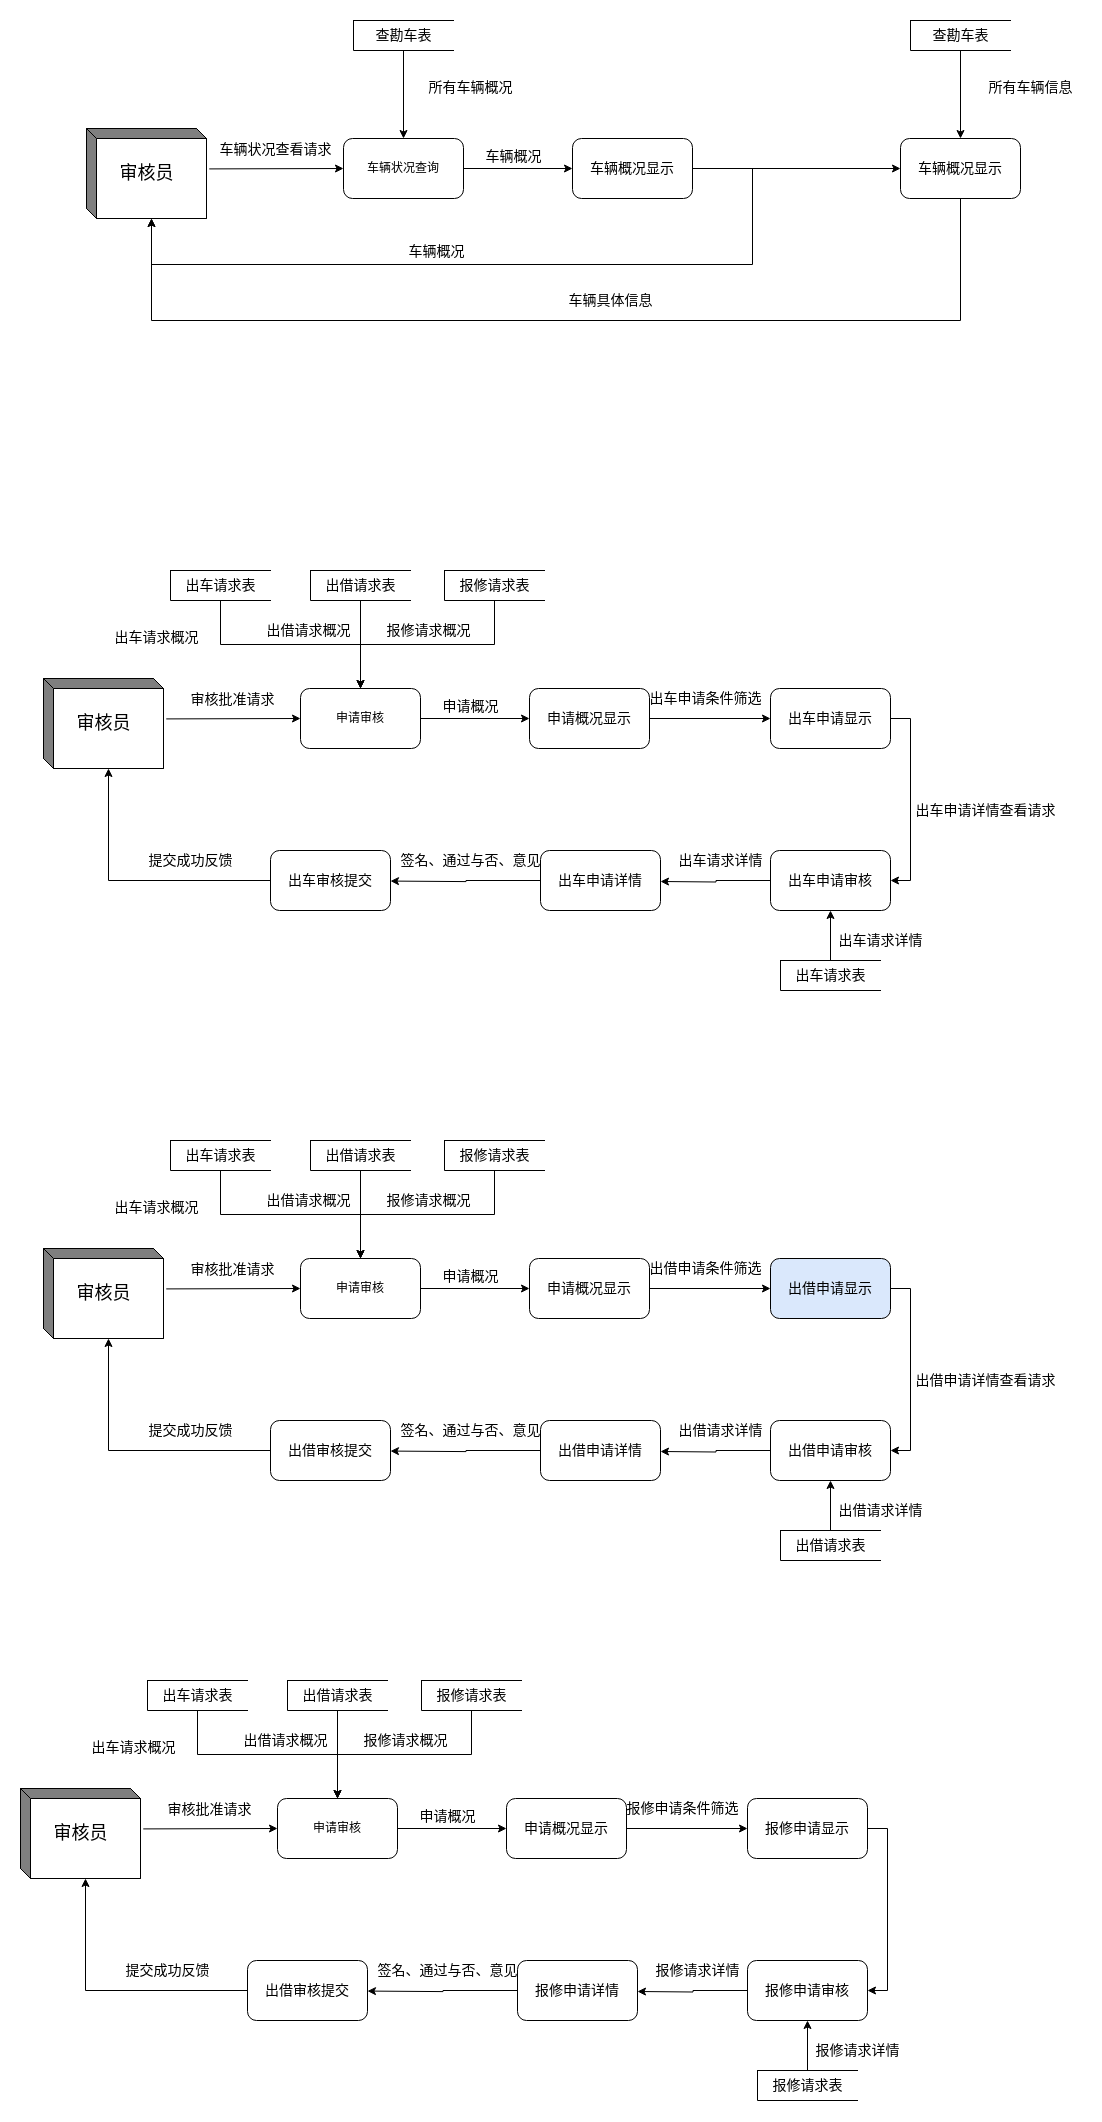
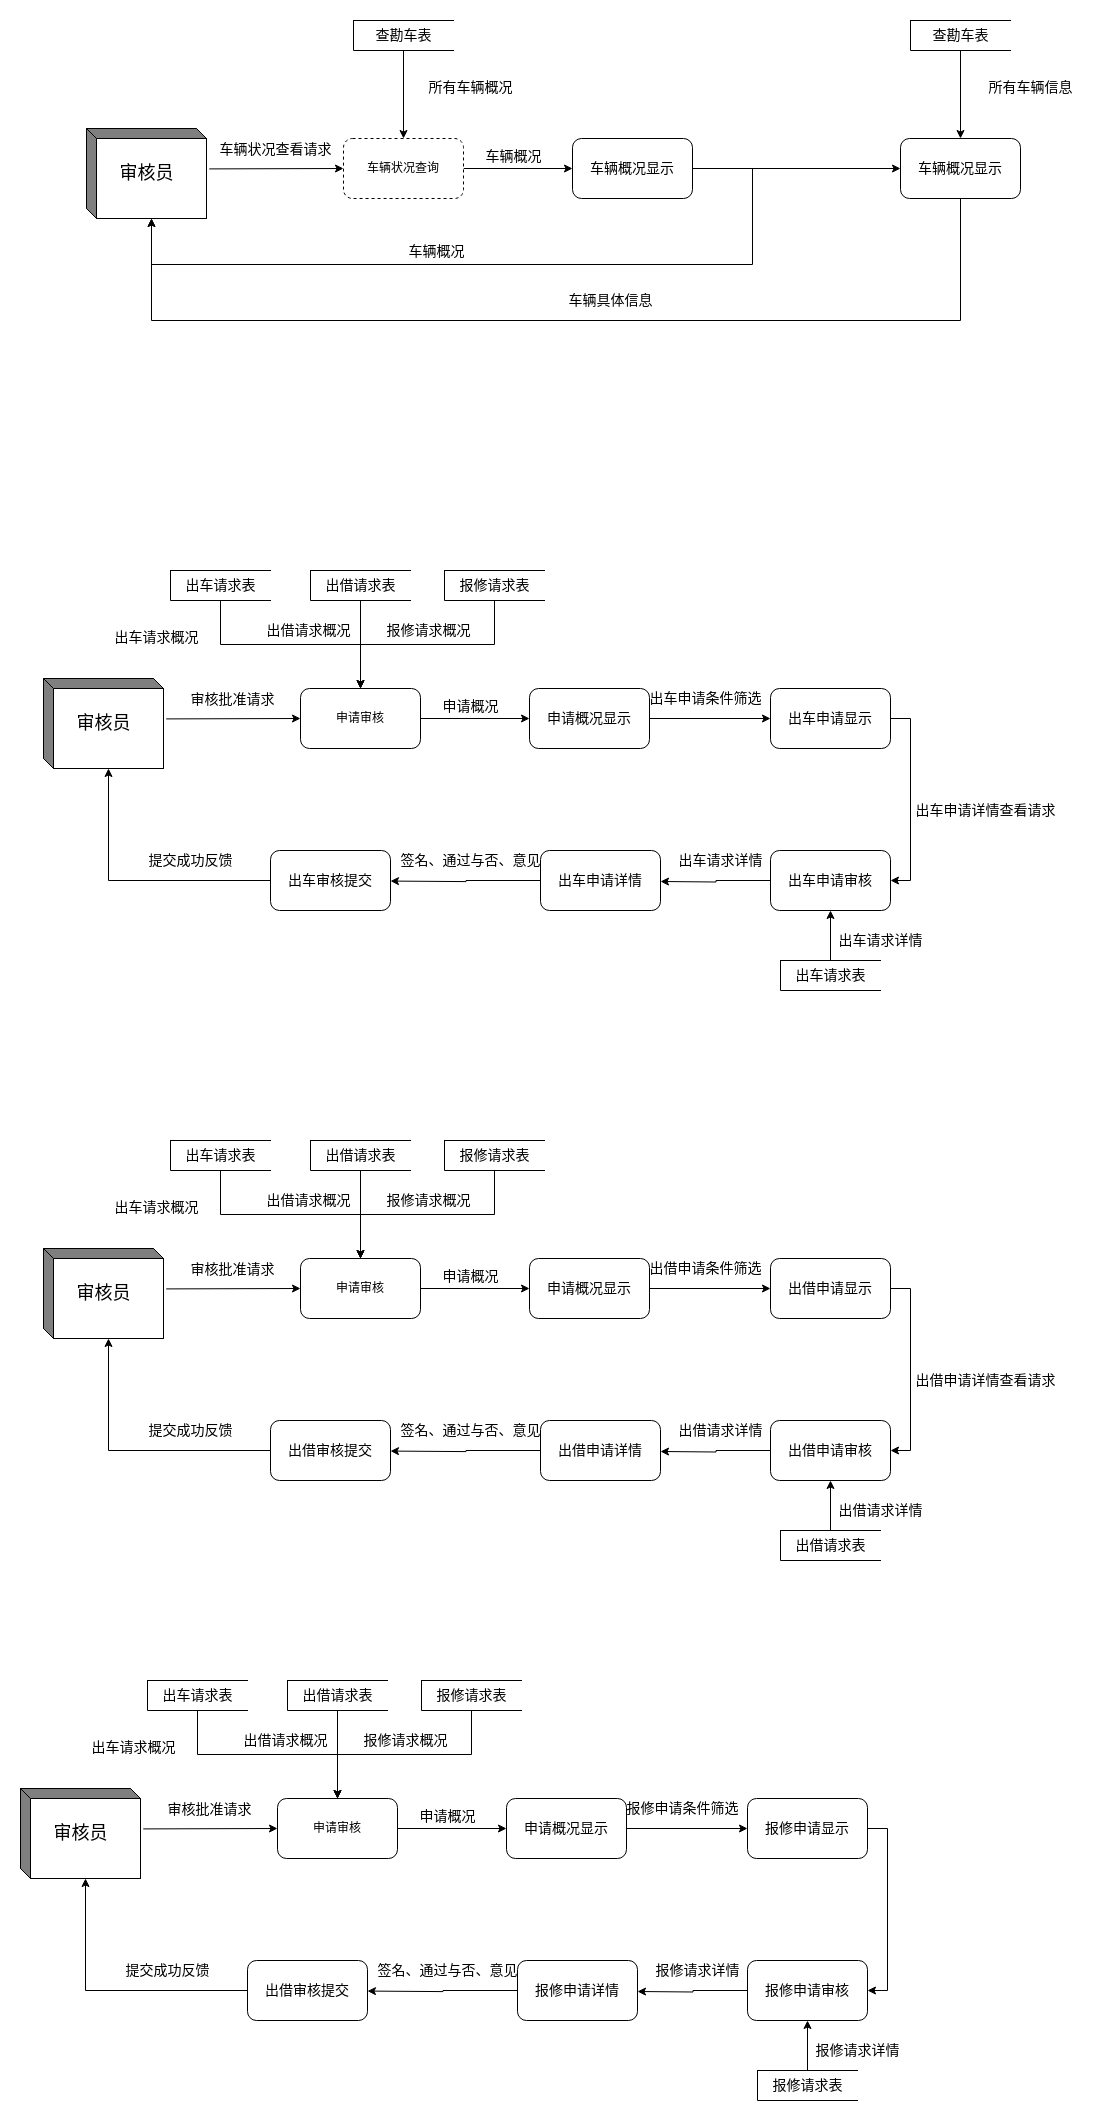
- <mxCell id="5" value="车辆状况查询" style="rounded=1;whiteSpace=wrap;html=1;" vertex="1" parent="1"><mxGeometry x="343" y="138" width="120" height="60" as="geometry" /></mxCell>
+ <mxCell id="5" value="车辆状况查询" style="rounded=1;whiteSpace=wrap;html=1;dashed=1;" vertex="1" parent="1"><mxGeometry x="343" y="138" width="120" height="60" as="geometry" /></mxCell>
- <mxCell id="73" value="&lt;span style=&quot;font-size: 14px&quot;&gt;出借申请显示&lt;/span&gt;" style="rounded=1;whiteSpace=wrap;html=1;fillColor=#dae8fc;" vertex="1" parent="1"><mxGeometry x="770" y="1258" width="120" height="60" as="geometry" /></mxCell>
+ <mxCell id="73" value="&lt;span style=&quot;font-size: 14px&quot;&gt;出借申请显示&lt;/span&gt;" style="rounded=1;whiteSpace=wrap;html=1;" vertex="1" parent="1"><mxGeometry x="770" y="1258" width="120" height="60" as="geometry" /></mxCell>
